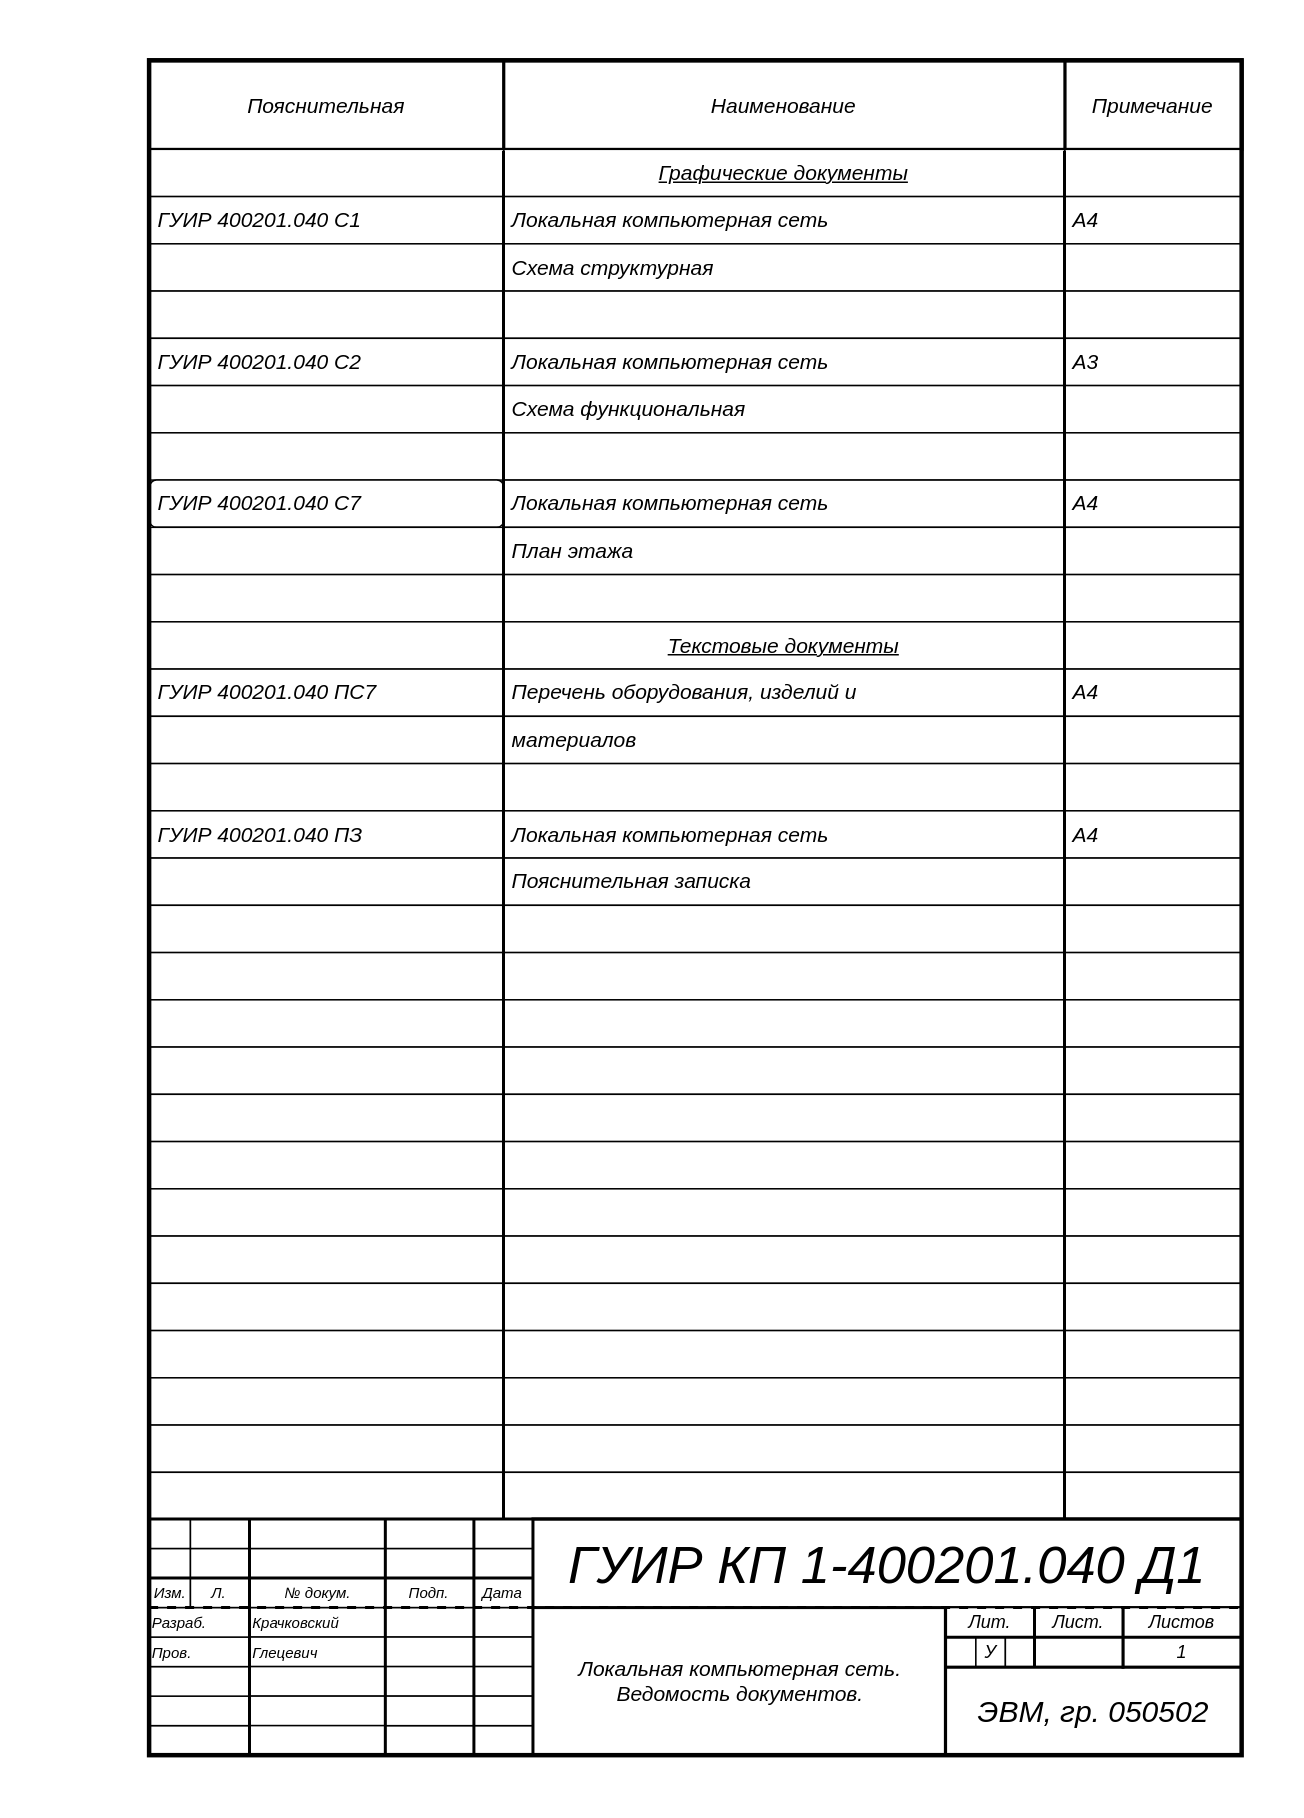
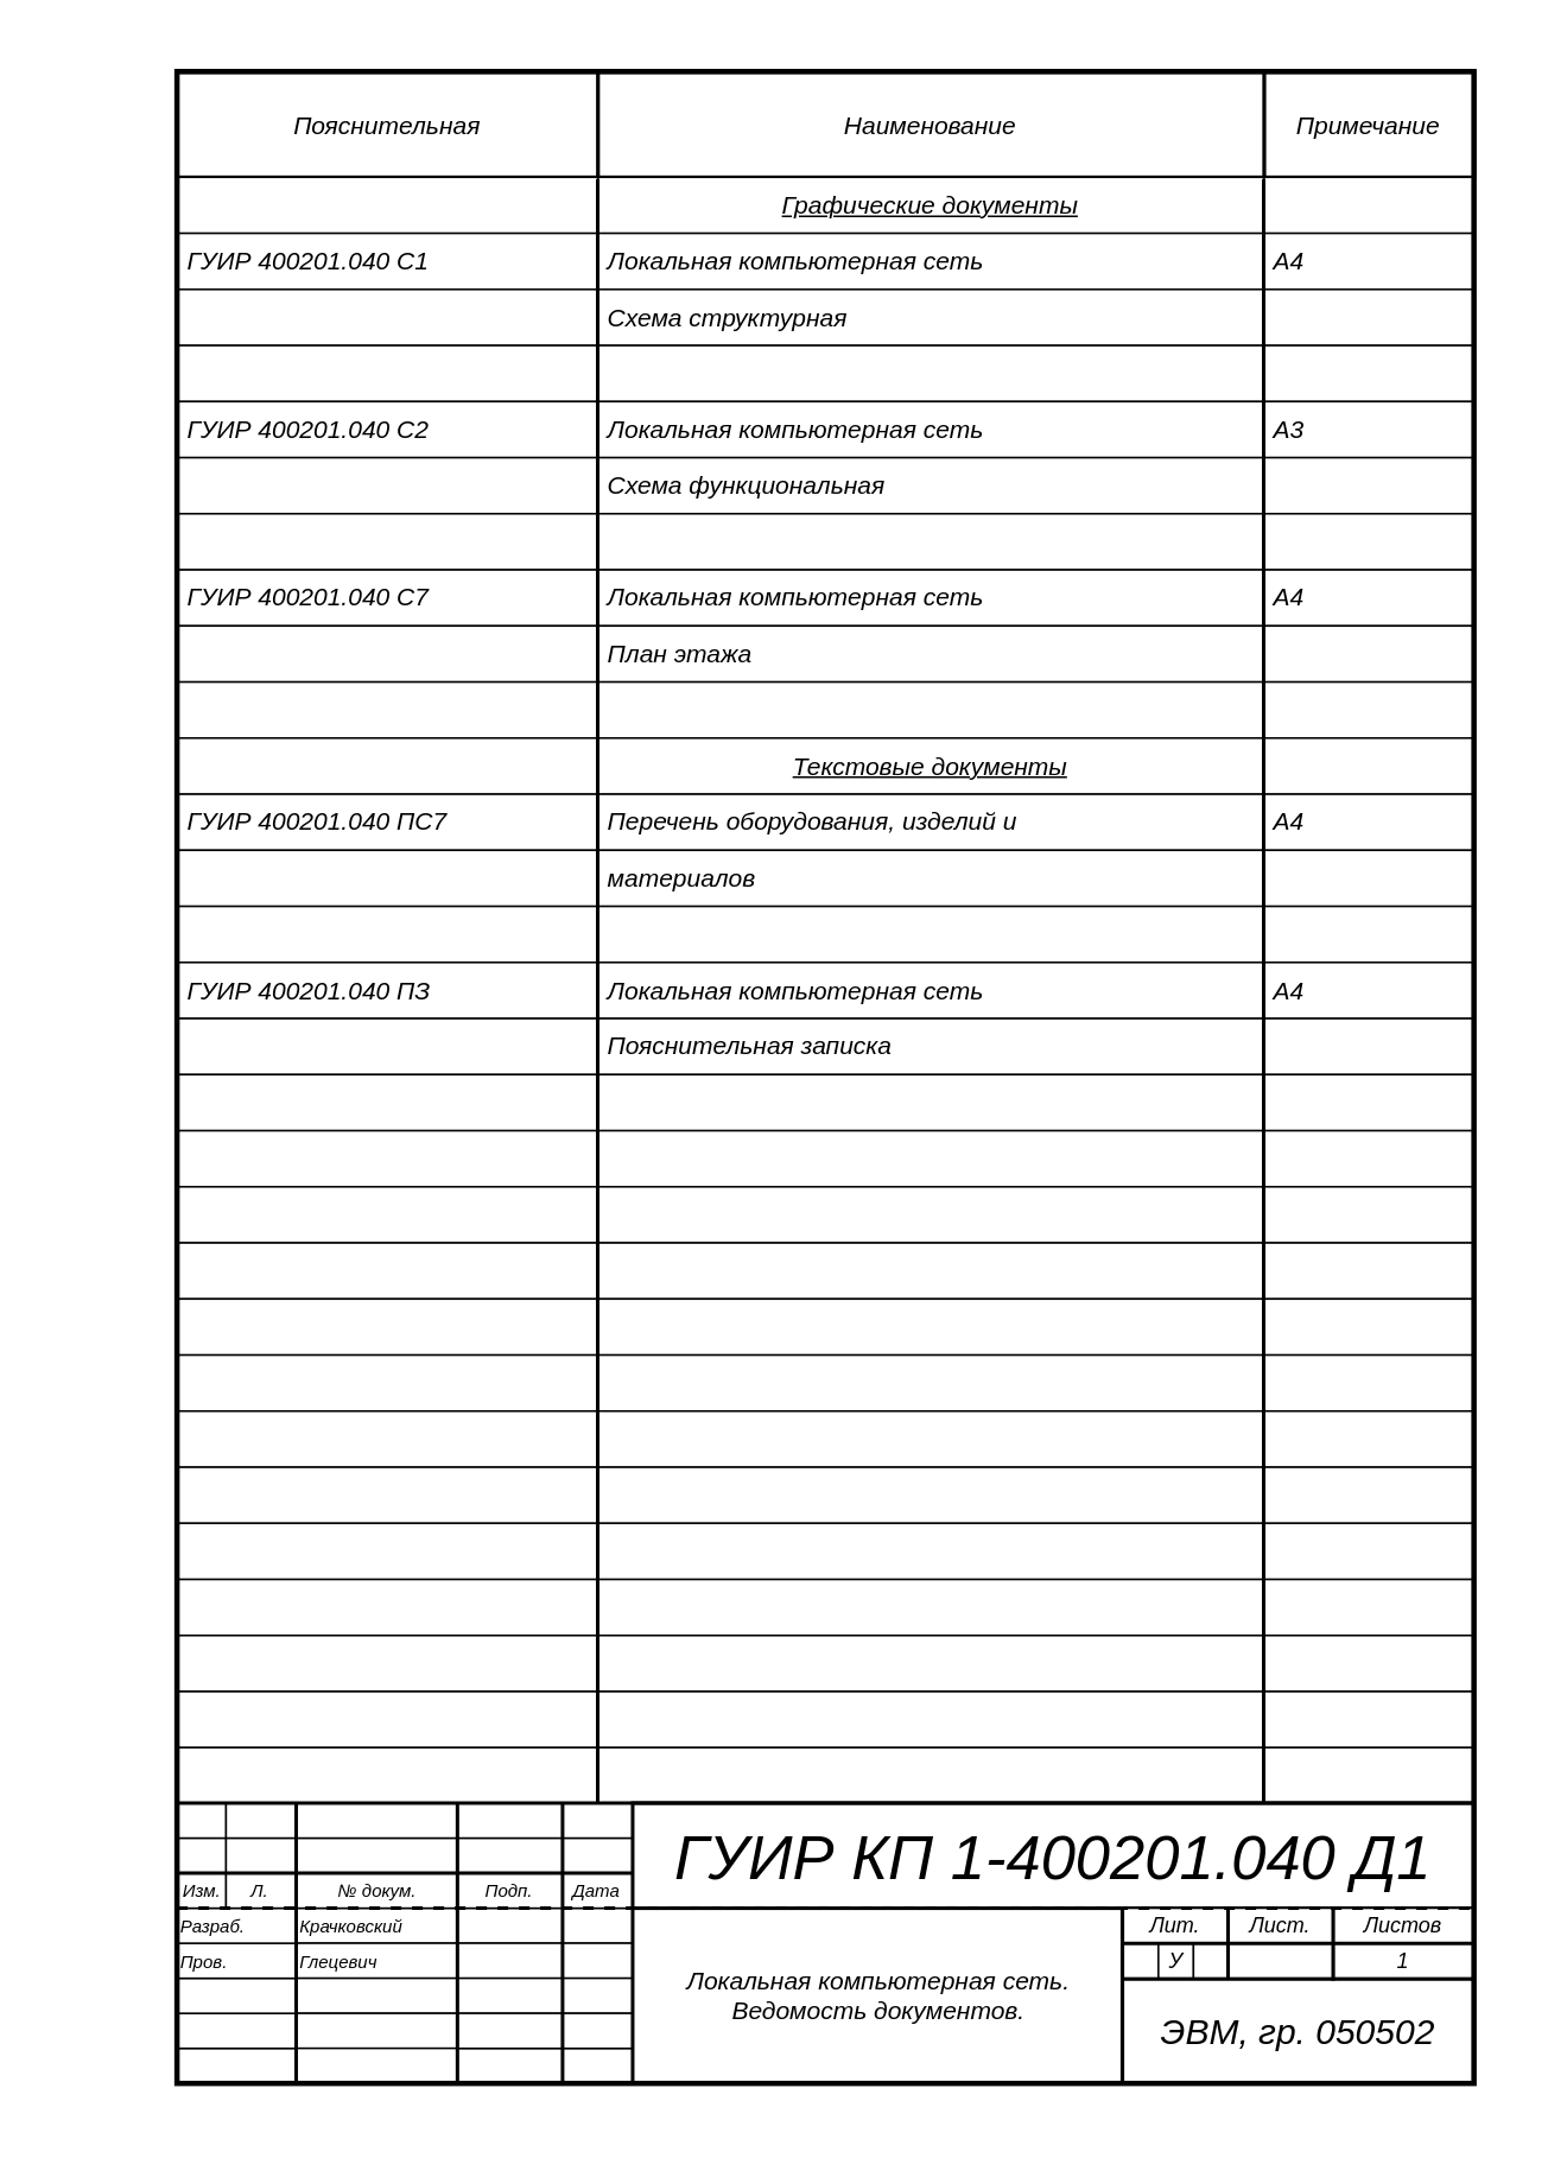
- <mxCell id="12" value="&lt;font style=&quot;letter-spacing: 0px; color: rgb(0, 0, 0); direction: ltr; line-height: 16.8px; opacity: 1;&quot;&gt;&lt;i&gt;&amp;nbsp;ГУИР 400201.040&lt;/i&gt;&lt;/font&gt;&lt;font style=&quot;letter-spacing: 0px; color: rgb(0, 0, 0); direction: ltr; line-height: 16.8px; opacity: 1;&quot;&gt;&lt;i&gt;&amp;nbsp;С7&lt;/i&gt;&lt;/font&gt;" style="whiteSpace=wrap;html=1;fontFamily=Arial;fontSize=14;align=left;rounded=1;" parent="1" vertex="1"><mxGeometry x="99" y="319.55" width="236.22" height="31.496" as="geometry" /></mxCell>
+ <mxCell id="12" value="&lt;font style=&quot;letter-spacing: 0px; color: rgb(0, 0, 0); direction: ltr; line-height: 16.8px; opacity: 1;&quot;&gt;&lt;i&gt;&amp;nbsp;ГУИР 400201.040&lt;/i&gt;&lt;/font&gt;&lt;font style=&quot;letter-spacing: 0px; color: rgb(0, 0, 0); direction: ltr; line-height: 16.8px; opacity: 1;&quot;&gt;&lt;i&gt;&amp;nbsp;С7&lt;/i&gt;&lt;/font&gt;" style="rounded=0;whiteSpace=wrap;html=1;fontFamily=Arial;fontSize=14;align=left;" parent="1" vertex="1"><mxGeometry x="99" y="319.55" width="236.22" height="31.496" as="geometry" /></mxCell>
